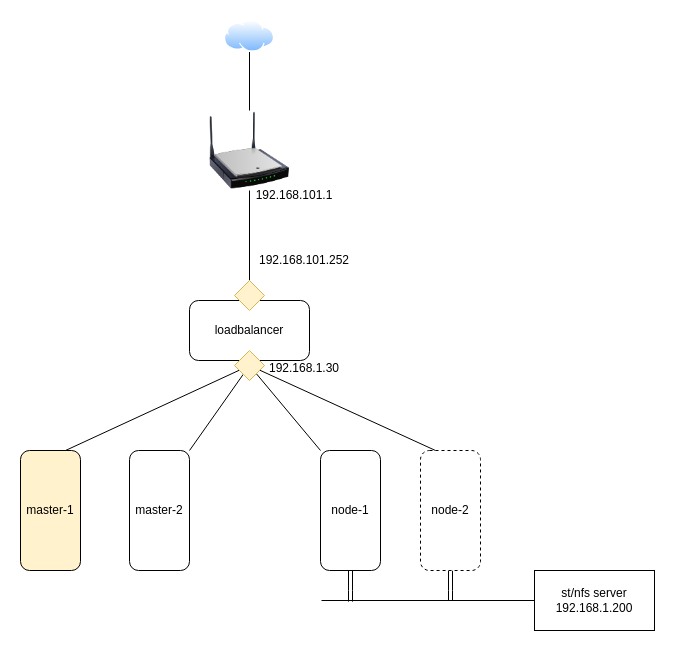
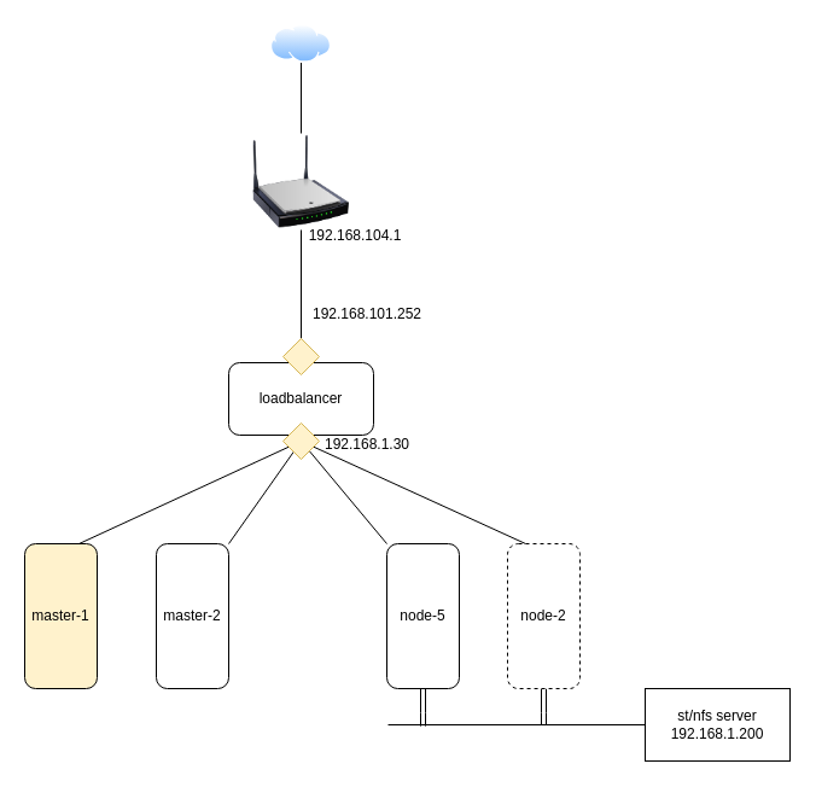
- <mxCell id="21" value="192.168.101.1" style="text;html=1;strokeColor=none;fillColor=none;align=center;verticalAlign=middle;whiteSpace=wrap;rounded=0;" parent="1" vertex="1"><mxGeometry x="264" y="180" width="60" height="30" as="geometry" /></mxCell>
+ <mxCell id="21" value="192.168.104.1" style="text;html=1;strokeColor=none;fillColor=none;align=center;verticalAlign=middle;whiteSpace=wrap;rounded=0;" parent="1" vertex="1"><mxGeometry x="264" y="180" width="60" height="30" as="geometry" /></mxCell>
- <mxCell id="9" value="node-1" style="rounded=1;whiteSpace=wrap;html=1;" parent="1" vertex="1"><mxGeometry x="320" y="450" width="60" height="120" as="geometry" /></mxCell>
+ <mxCell id="9" value="node-5" style="rounded=1;whiteSpace=wrap;html=1;" parent="1" vertex="1"><mxGeometry x="320" y="450" width="60" height="120" as="geometry" /></mxCell>
